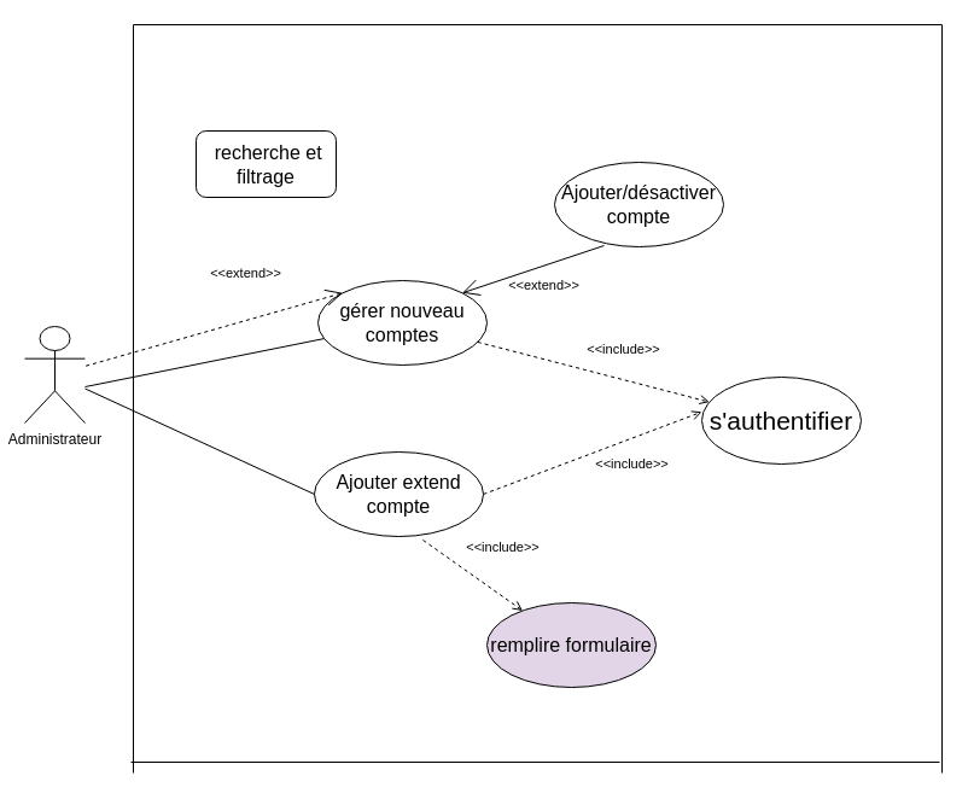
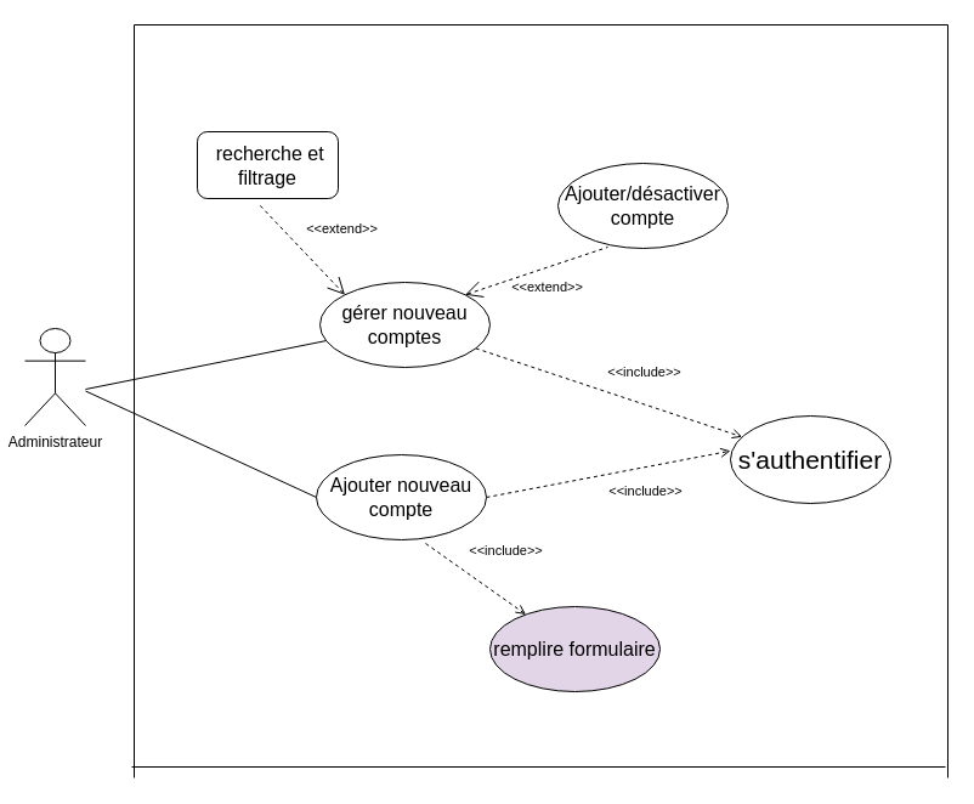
- <mxCell id="20" value="&amp;lt;&amp;lt;extend&amp;gt;&amp;gt;" style="edgeStyle=none;html=1;startArrow=open;endArrow=none;startSize=12;verticalAlign=bottom;dashed=0;labelBackgroundColor=none;rounded=0;exitX=1;exitY=0;exitDx=0;exitDy=0;entryX=0.293;entryY=0.986;entryDx=0;entryDy=0;entryPerimeter=0;" parent="1" source="3" target="9" edge="1"><mxGeometry x="0.022" y="-24" width="160" relative="1" as="geometry"><mxPoint x="407" y="256" as="sourcePoint" /><mxPoint x="567" y="256" as="targetPoint" /><mxPoint as="offset" /></mxGeometry></mxCell>
+ <mxCell id="20" value="&amp;lt;&amp;lt;extend&amp;gt;&amp;gt;" style="edgeStyle=none;html=1;startArrow=open;endArrow=none;startSize=12;verticalAlign=bottom;dashed=1;labelBackgroundColor=none;rounded=0;exitX=1;exitY=0;exitDx=0;exitDy=0;entryX=0.293;entryY=0.986;entryDx=0;entryDy=0;entryPerimeter=0;" parent="1" source="3" target="9" edge="1"><mxGeometry x="0.022" y="-24" width="160" relative="1" as="geometry"><mxPoint x="407" y="256" as="sourcePoint" /><mxPoint x="567" y="256" as="targetPoint" /><mxPoint as="offset" /></mxGeometry></mxCell>
- <mxCell id="19" value="&amp;lt;&amp;lt;extend&amp;gt;&amp;gt;" style="edgeStyle=none;html=1;startArrow=open;endArrow=none;startSize=12;verticalAlign=bottom;dashed=1;labelBackgroundColor=none;rounded=0;exitX=0;exitY=0;exitDx=0;exitDy=0;" parent="1" source="3" target="2" edge="1"><mxGeometry x="-0.32" y="-30" width="160" relative="1" as="geometry"><mxPoint x="392" y="294" as="sourcePoint" /><mxPoint x="552" y="294" as="targetPoint" /><mxPoint y="1" as="offset" /></mxGeometry></mxCell>
+ <mxCell id="19" value="&amp;lt;&amp;lt;extend&amp;gt;&amp;gt;" style="edgeStyle=none;html=1;startArrow=open;endArrow=none;startSize=12;verticalAlign=bottom;dashed=1;labelBackgroundColor=none;rounded=0;entryX=0.431;entryY=1.073;entryDx=0;entryDy=0;entryPerimeter=0;exitX=0;exitY=0;exitDx=0;exitDy=0;" parent="1" source="3" target="5" edge="1"><mxGeometry x="-0.32" y="-30" width="160" relative="1" as="geometry"><mxPoint x="392" y="294" as="sourcePoint" /><mxPoint x="552" y="294" as="targetPoint" /><mxPoint y="1" as="offset" /></mxGeometry></mxCell>
- <mxCell id="11" value="s'authentifier" style="ellipse;whiteSpace=wrap;html=1;fontSize=21;" parent="1" vertex="1"><mxGeometry x="581" y="312" width="132" height="72" as="geometry" /></mxCell>
+ <mxCell id="11" value="s'authentifier" style="ellipse;whiteSpace=wrap;html=1;fontSize=21;" parent="1" vertex="1"><mxGeometry x="601" y="342" width="132" height="72" as="geometry" /></mxCell>
- <mxCell id="7" value="Ajouter extend compte" style="ellipse;whiteSpace=wrap;html=1;fontSize=16;" parent="1" vertex="1"><mxGeometry x="260" y="374" width="140" height="70" as="geometry" /></mxCell>
+ <mxCell id="7" value="Ajouter nouveau compte" style="ellipse;whiteSpace=wrap;html=1;fontSize=16;" parent="1" vertex="1"><mxGeometry x="260" y="374" width="140" height="70" as="geometry" /></mxCell>
